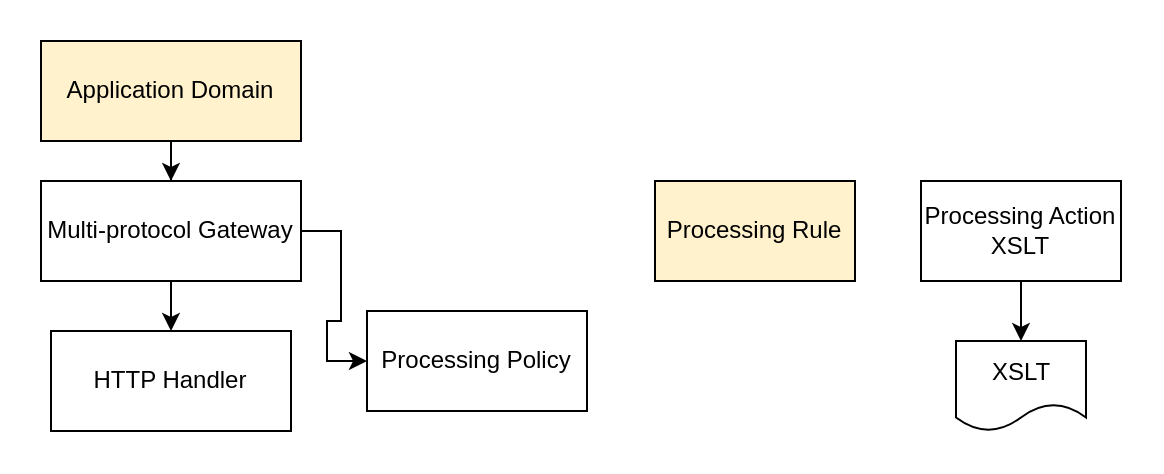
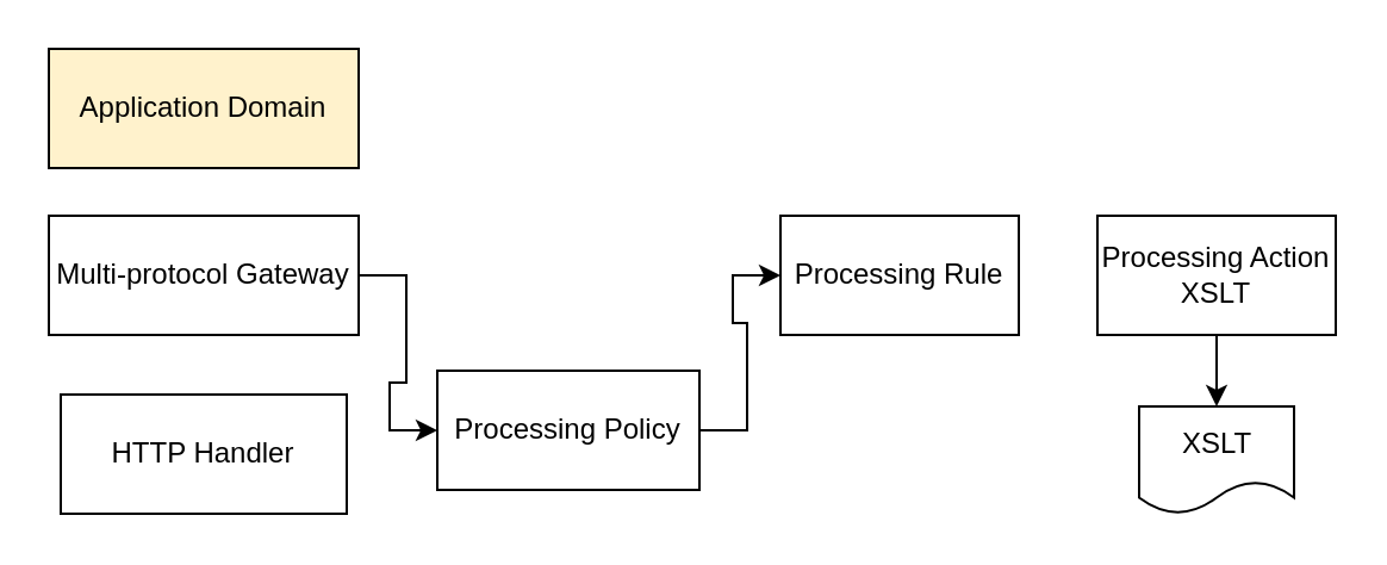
- <mxCell id="6" style="edgeStyle=orthogonalEdgeStyle;rounded=0;orthogonalLoop=1;jettySize=auto;html=1;entryX=0.5;entryY=0;entryDx=0;entryDy=0;" edge="1" parent="1" source="7" target="4"><mxGeometry relative="1" as="geometry" /></mxCell>
- <mxCell id="11" value="Processing Rule" style="rounded=0;whiteSpace=wrap;html=1;fillColor=#fff2cc;" vertex="1" parent="1"><mxGeometry x="327" y="90" width="100" height="50" as="geometry" /></mxCell>
+ <mxCell id="11" value="Processing Rule" style="rounded=0;whiteSpace=wrap;html=1;" vertex="1" parent="1"><mxGeometry x="327" y="90" width="100" height="50" as="geometry" /></mxCell>
+ <mxCell id="8" style="edgeStyle=orthogonalEdgeStyle;rounded=0;orthogonalLoop=1;jettySize=auto;html=1;entryX=0;entryY=0.5;entryDx=0;entryDy=0;" edge="1" parent="1" source="9" target="11"><mxGeometry relative="1" as="geometry" /></mxCell>
- <mxCell id="3" style="edgeStyle=orthogonalEdgeStyle;rounded=0;orthogonalLoop=1;jettySize=auto;html=1;entryX=0.5;entryY=0;entryDx=0;entryDy=0;" edge="1" parent="1" source="4" target="13"><mxGeometry relative="1" as="geometry"><Array as="points"><mxPoint x="85" y="150" /><mxPoint x="85" y="150" /></Array></mxGeometry></mxCell>
